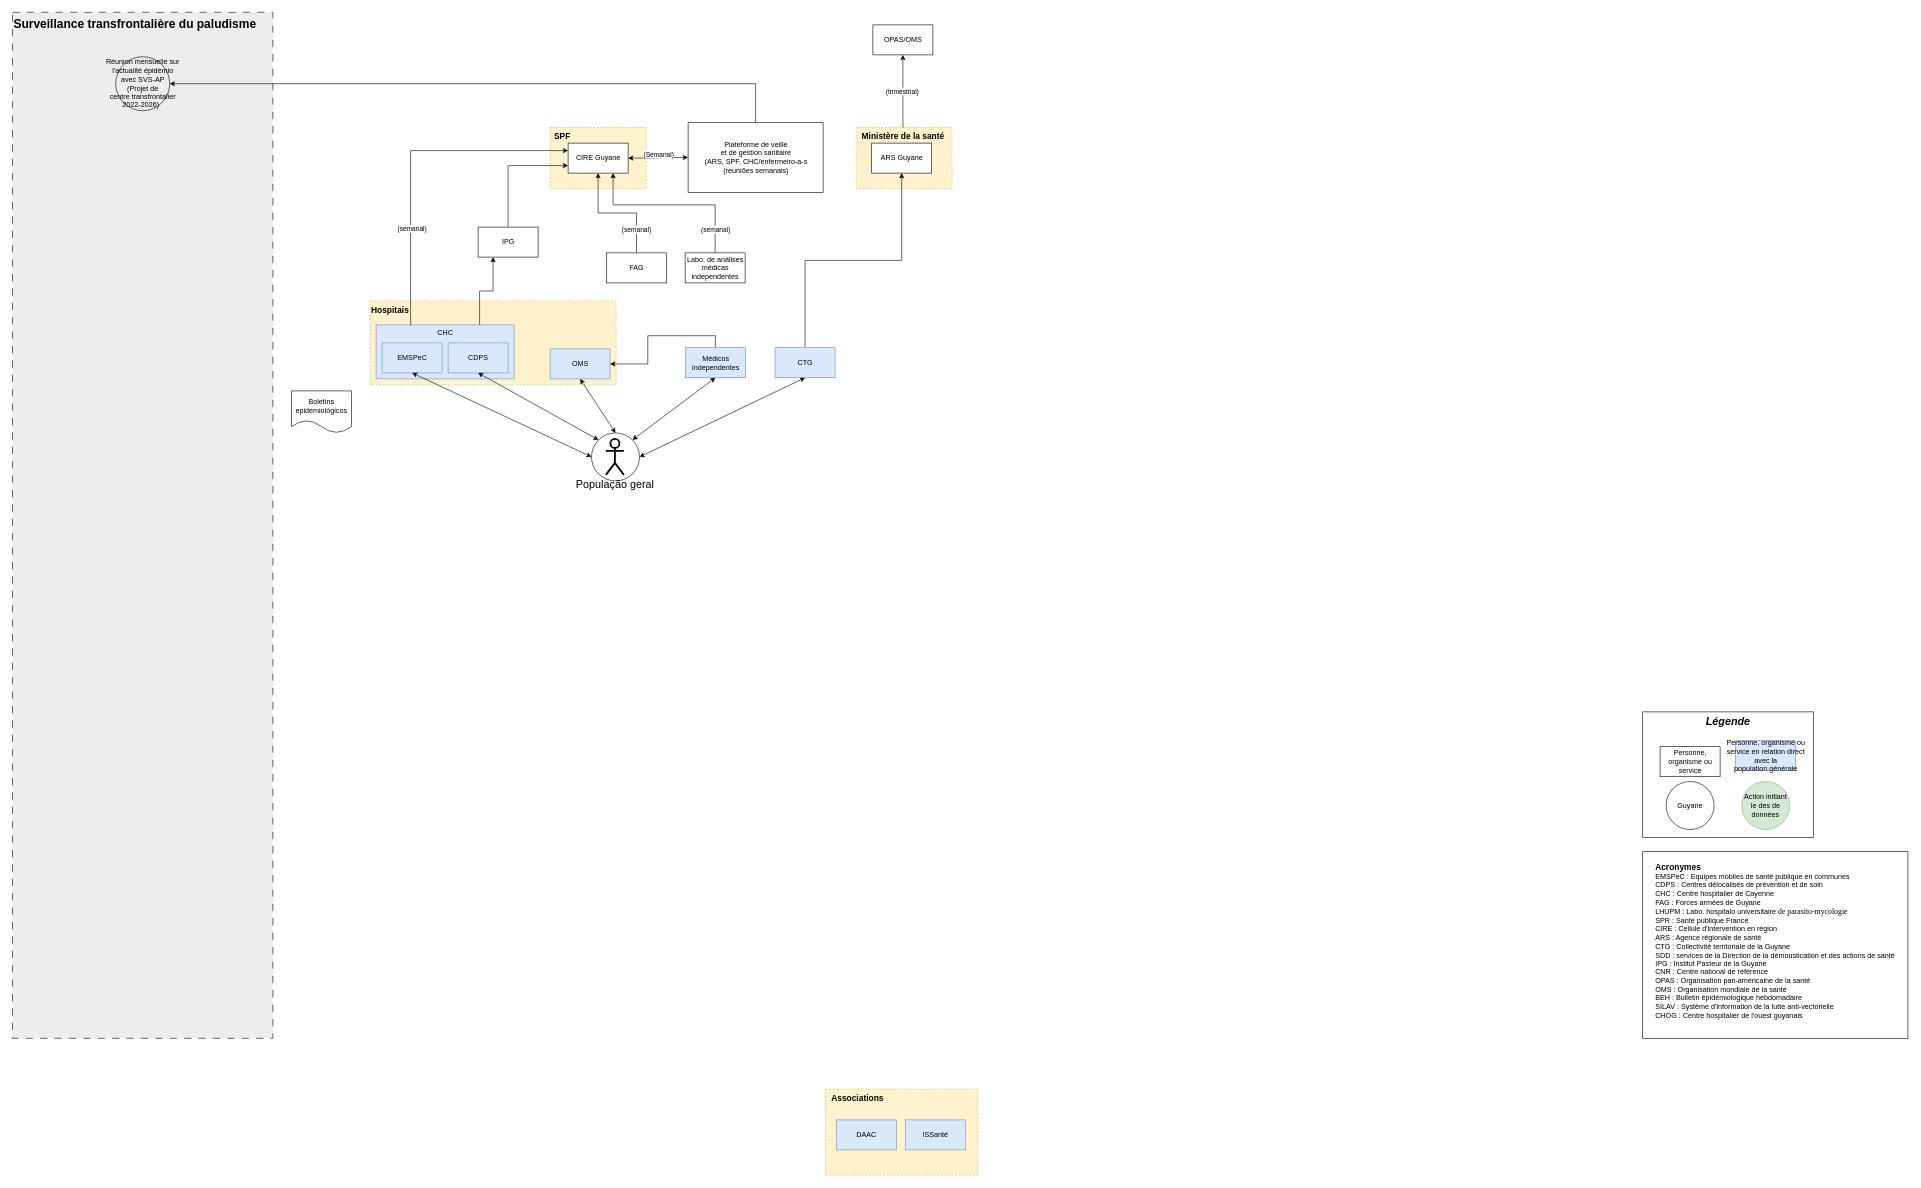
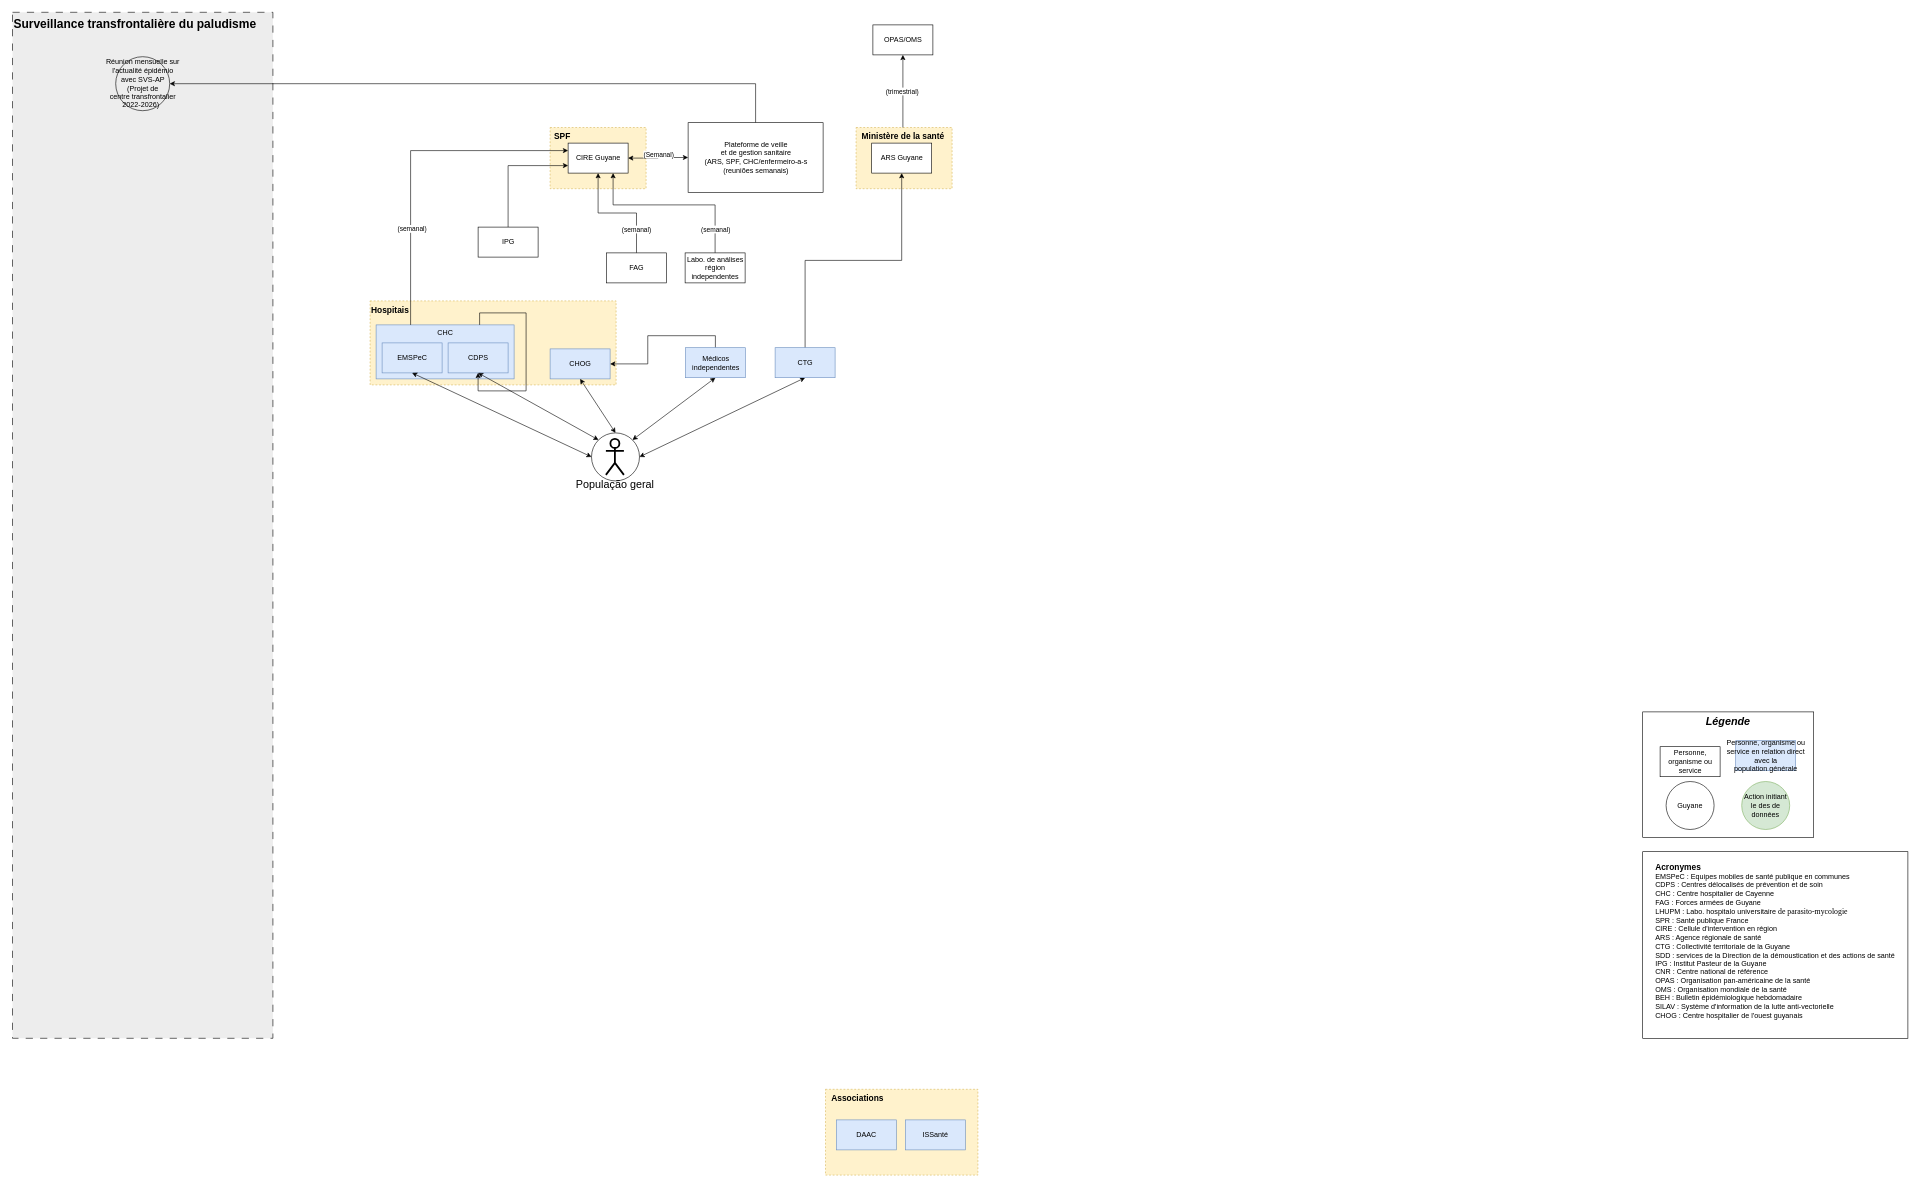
- <mxCell id="38" value="Labo. de análises&lt;br&gt;médicas&lt;br&gt;independentes" style="html=1;dashed=0;whitespace=wrap;" vertex="1" parent="1"><mxGeometry x="1141.01" y="421" width="100" height="50" as="geometry" /></mxCell>
+ <mxCell id="38" value="Labo. de análises&lt;br&gt;région&lt;br&gt;independentes" style="html=1;dashed=0;whitespace=wrap;" vertex="1" parent="1"><mxGeometry x="1141.01" y="421" width="100" height="50" as="geometry" /></mxCell>
- <mxCell id="13" style="edgeStyle=orthogonalEdgeStyle;rounded=0;orthogonalLoop=1;jettySize=auto;html=1;exitX=0.75;exitY=0;exitDx=0;exitDy=0;entryX=0.25;entryY=1;entryDx=0;entryDy=0;startArrow=none;" edge="1" parent="1" source="4" target="12"><mxGeometry relative="1" as="geometry"><mxPoint x="830" y="166" as="sourcePoint" /></mxGeometry></mxCell>
+ <mxCell id="13" style="edgeStyle=orthogonalEdgeStyle;rounded=0;orthogonalLoop=1;jettySize=auto;html=1;exitX=0.75;exitY=0;exitDx=0;exitDy=0;startArrow=none;" edge="1" parent="1" source="4" target="9"><mxGeometry relative="1" as="geometry"><mxPoint x="830" y="166" as="sourcePoint" /></mxGeometry></mxCell>
- <mxCell id="17" value="OMS" style="html=1;dashed=0;whitespace=wrap;fillColor=#dae8fc;strokeColor=#6c8ebf;" vertex="1" parent="1"><mxGeometry x="916" y="581" width="100" height="50" as="geometry" /></mxCell>
+ <mxCell id="17" value="CHOG" style="html=1;dashed=0;whitespace=wrap;fillColor=#dae8fc;strokeColor=#6c8ebf;" vertex="1" parent="1"><mxGeometry x="916" y="581" width="100" height="50" as="geometry" /></mxCell>
- <mxCell id="43" value="Boletins epidemiológicos" style="shape=document;whiteSpace=wrap;html=1;boundedLbl=1;dashed=0;flipH=1;" vertex="1" parent="1"><mxGeometry x="485" y="651" width="100" height="70" as="geometry" /></mxCell>
